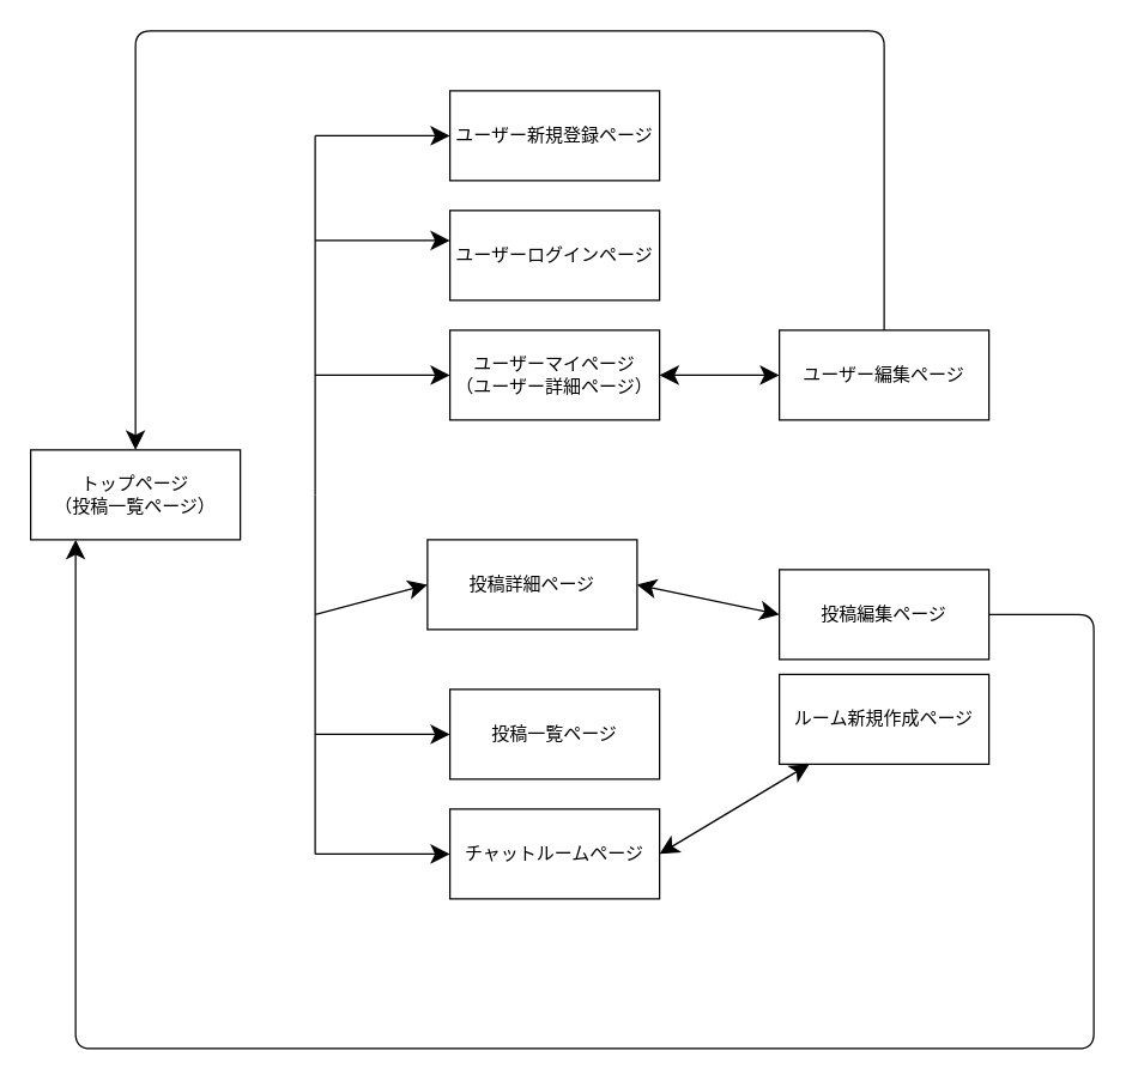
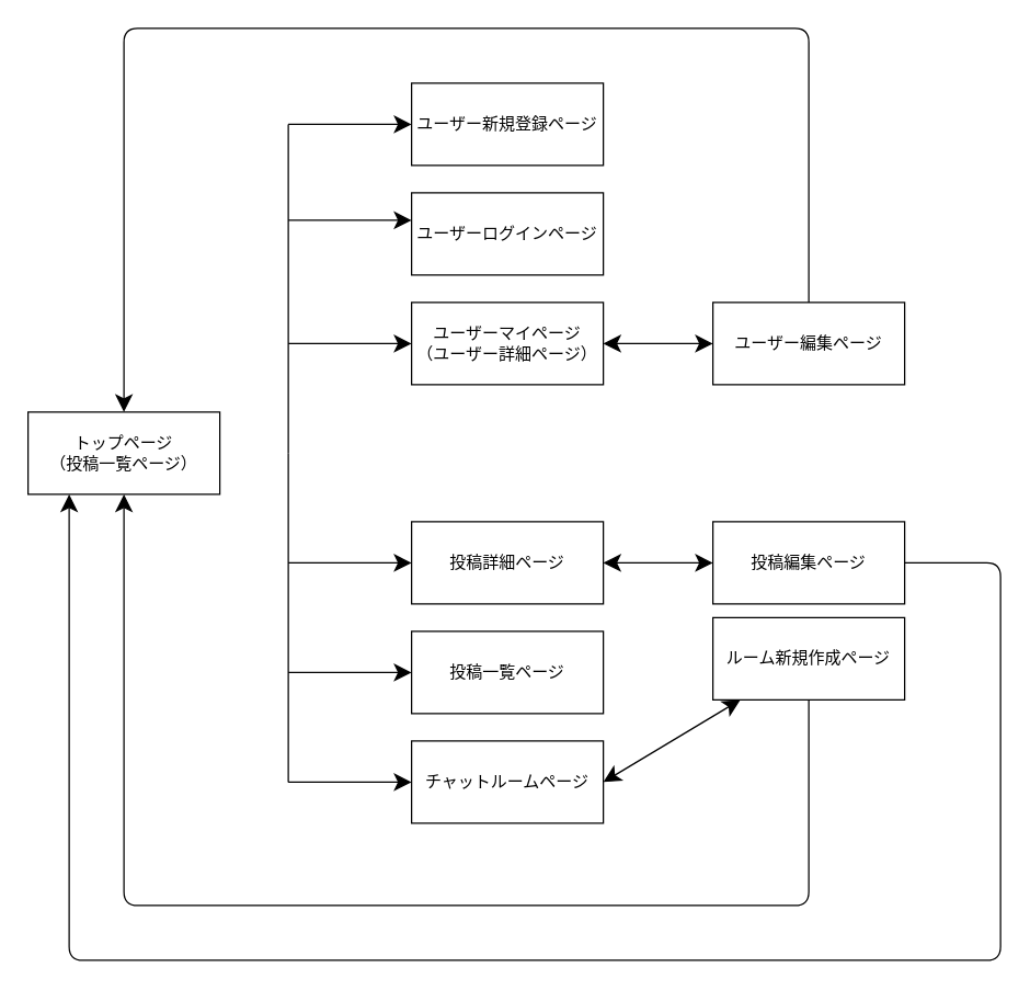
- <mxCell id="6" value="投稿詳細ページ" style="rounded=0;whiteSpace=wrap;html=1;" vertex="1" parent="1"><mxGeometry x="285" y="360" width="140" height="60" as="geometry" /></mxCell>
+ <mxCell id="6" value="投稿詳細ページ" style="rounded=0;whiteSpace=wrap;html=1;" vertex="1" parent="1"><mxGeometry x="300" y="380" width="140" height="60" as="geometry" /></mxCell>
+ <mxCell id="24" value="" style="endArrow=none;html=1;entryX=0.5;entryY=1;entryDx=0;entryDy=0;exitX=0.5;exitY=1;exitDx=0;exitDy=0;startArrow=classic;startFill=1;endSize=6;startSize=10;" edge="1" parent="1" source="2" target="9"><mxGeometry width="50" height="50" relative="1" as="geometry"><mxPoint x="390" y="620" as="sourcePoint" /><mxPoint x="440" y="570" as="targetPoint" /><Array as="points"><mxPoint x="90" y="660" /><mxPoint x="590" y="660" /></Array></mxGeometry></mxCell>
